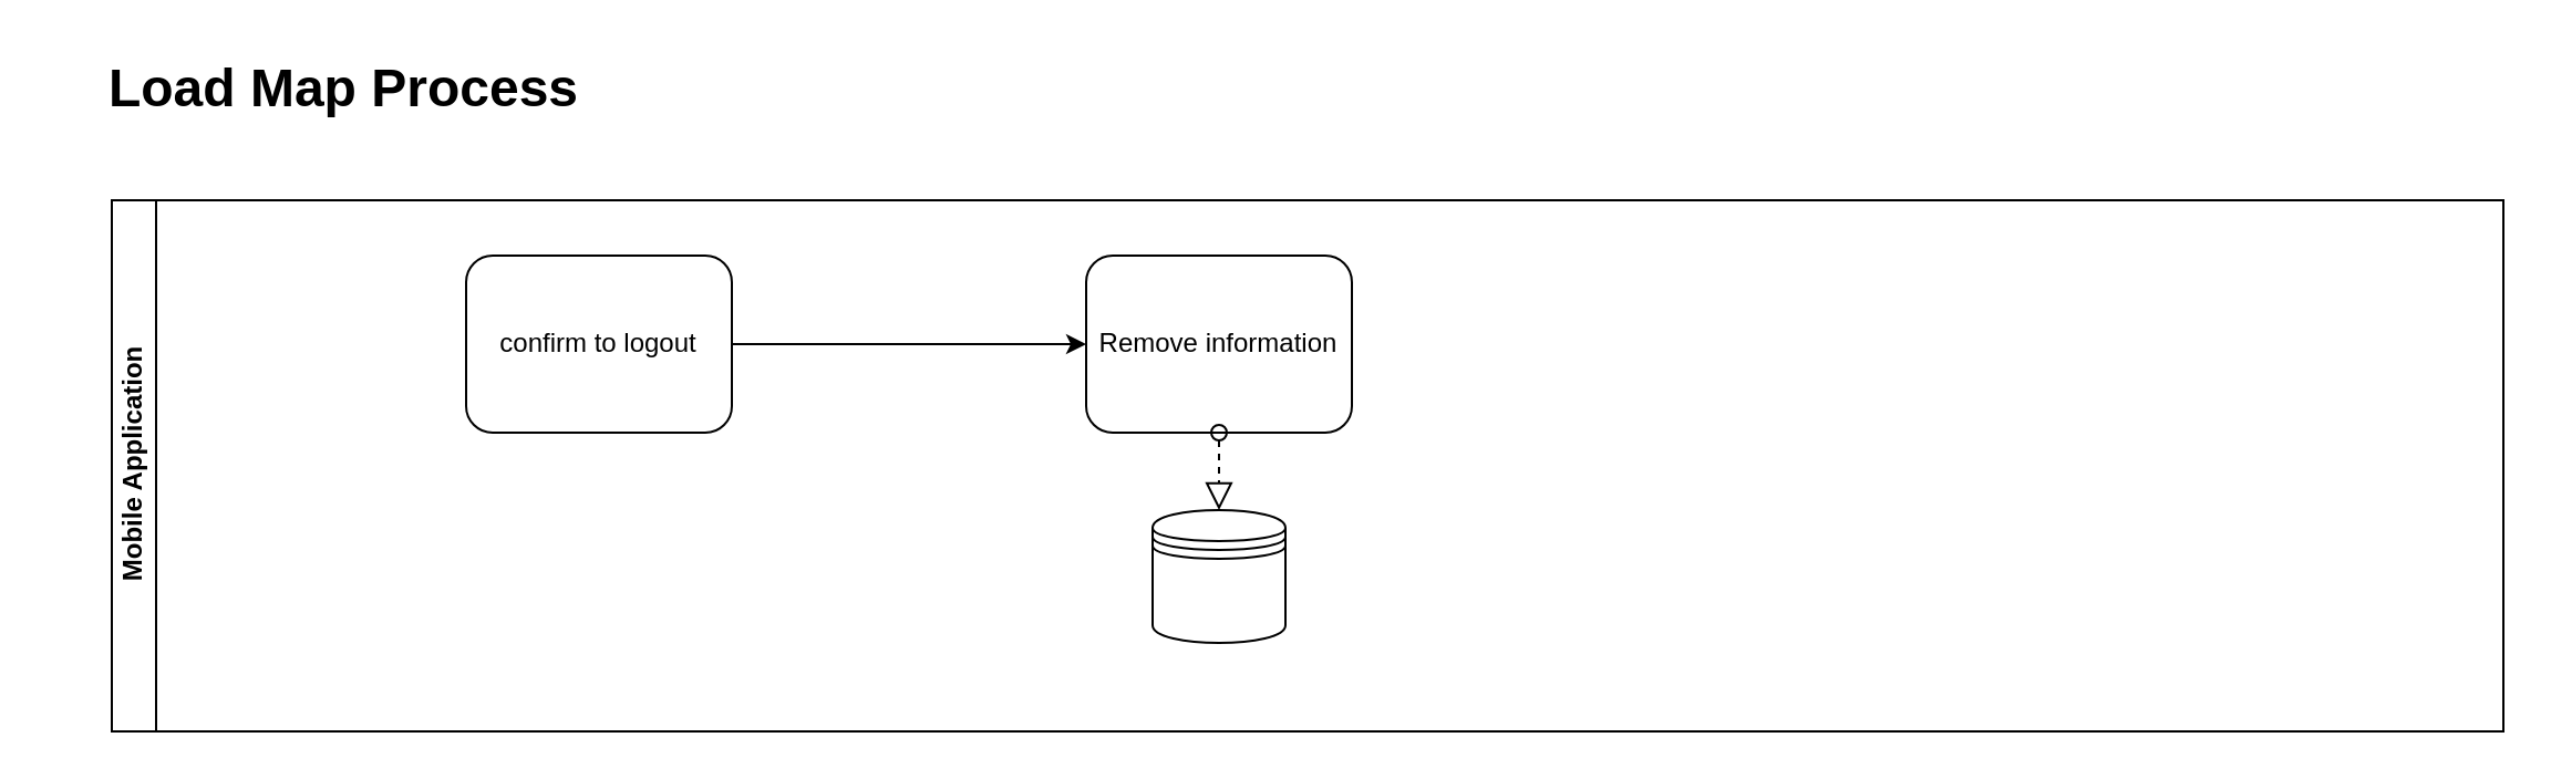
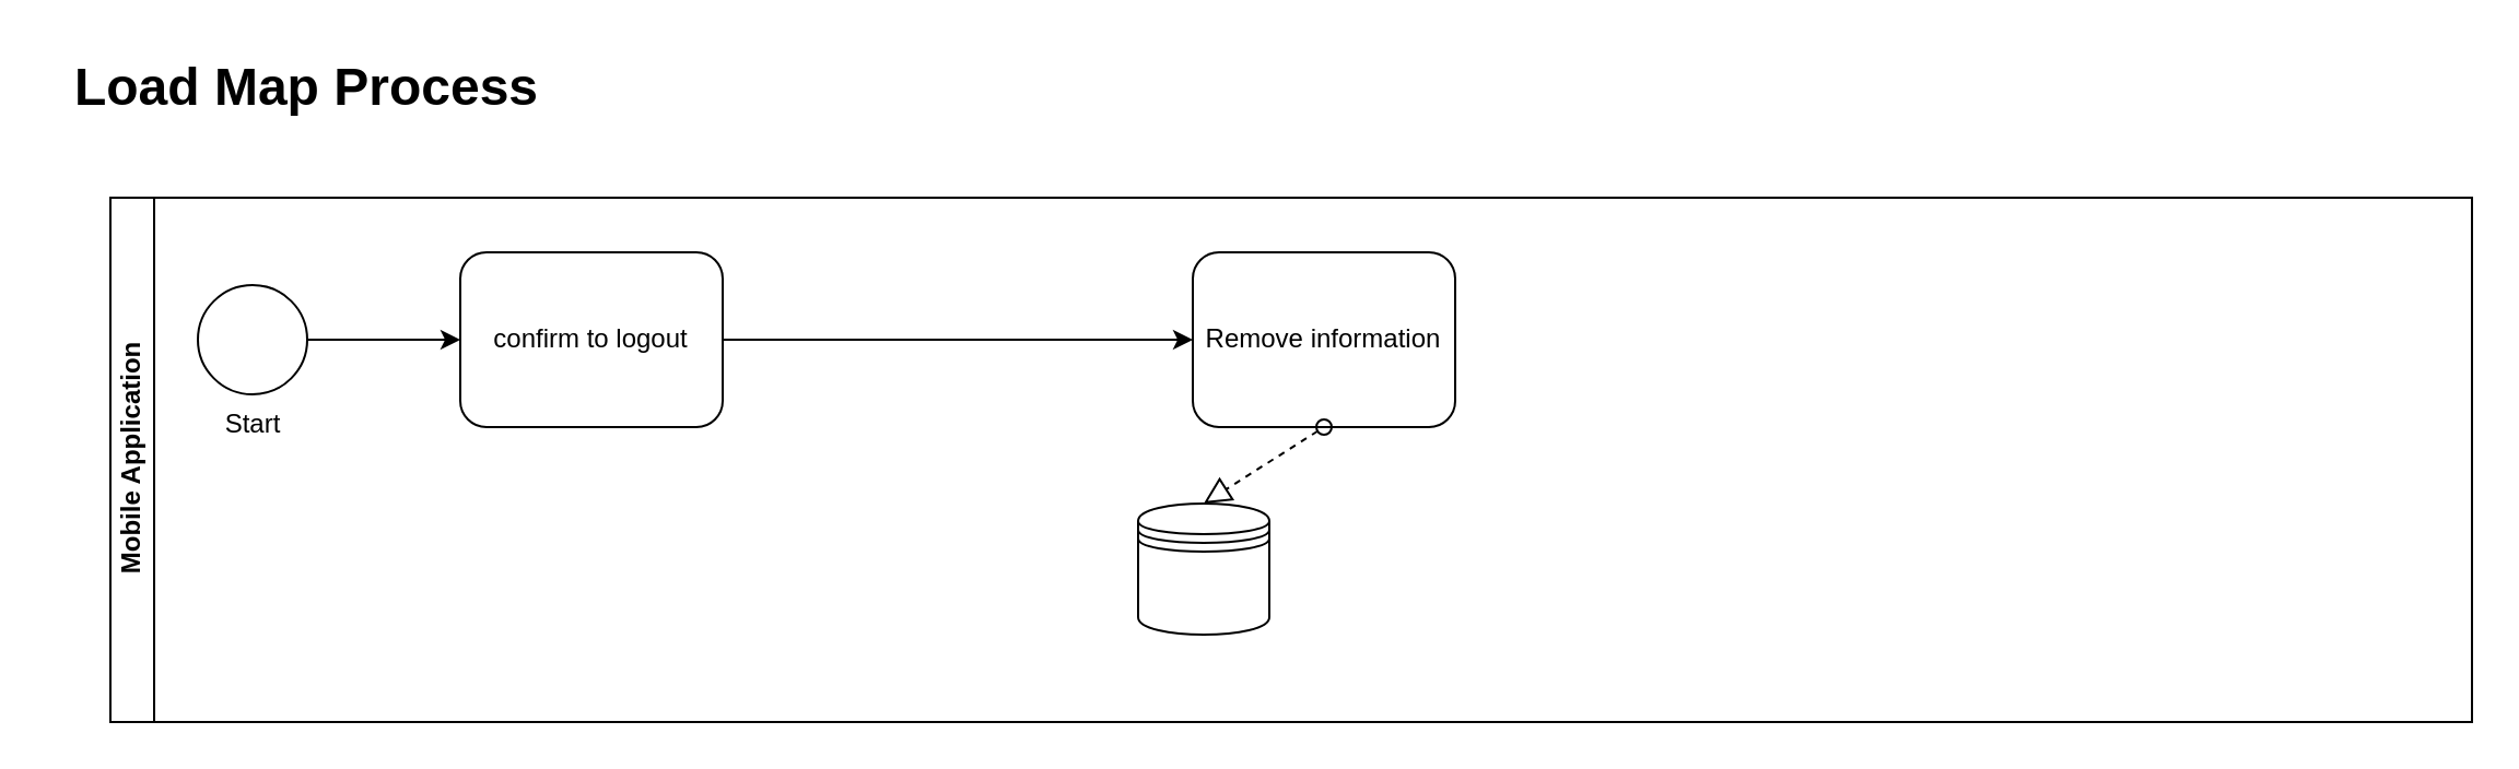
- <mxCell id="10" value="&lt;h1&gt;Load Map Process&lt;/h1&gt;" style="text;html=1;strokeColor=none;fillColor=none;align=center;verticalAlign=middle;whiteSpace=wrap;rounded=0;" vertex="1" parent="1"><mxGeometry x="20" y="20" width="270" height="40" as="geometry" /></mxCell>
+ <mxCell id="10" value="&lt;h1&gt;Load Map Process&lt;/h1&gt;" style="text;html=1;strokeColor=none;fillColor=none;align=center;verticalAlign=middle;whiteSpace=wrap;rounded=0;" vertex="1" parent="1"><mxGeometry x="5" y="20" width="270" height="40" as="geometry" /></mxCell>
+ <mxCell id="4" value="Start" style="shape=mxgraph.bpmn.shape;html=1;verticalLabelPosition=bottom;labelBackgroundColor=#ffffff;verticalAlign=top;align=center;perimeter=ellipsePerimeter;outlineConnect=0;outline=standard;symbol=general;" vertex="1" parent="2"><mxGeometry x="40" y="40" width="50" height="50" as="geometry" /></mxCell>
+ <mxCell id="3" style="edgeStyle=orthogonalEdgeStyle;rounded=0;orthogonalLoop=1;jettySize=auto;html=1;exitX=1;exitY=0.5;exitDx=0;exitDy=0;entryX=0;entryY=0.5;entryDx=0;entryDy=0;" edge="1" parent="2" source="4" target="8"><mxGeometry relative="1" as="geometry" /></mxCell>
- <mxCell id="5" value="Remove information" style="shape=ext;rounded=1;html=1;whiteSpace=wrap;" vertex="1" parent="2"><mxGeometry x="440" y="25" width="120" height="80" as="geometry" /></mxCell>
+ <mxCell id="5" value="Remove information" style="shape=ext;rounded=1;html=1;whiteSpace=wrap;" vertex="1" parent="2"><mxGeometry x="495" y="25" width="120" height="80" as="geometry" /></mxCell>
